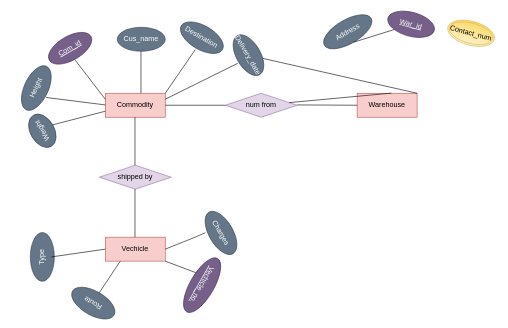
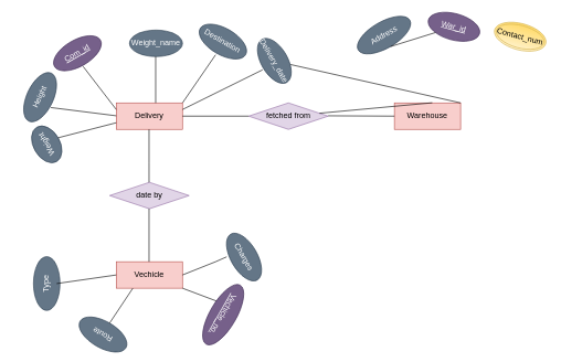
- <mxCell id="8" value="Cus_name" style="ellipse;whiteSpace=wrap;html=1;align=center;fillColor=#647687;fontColor=#ffffff;strokeColor=#314354;" parent="1" vertex="1"><mxGeometry x="195" y="45" width="80" height="40" as="geometry" /></mxCell>
+ <mxCell id="8" value="Weight_name" style="ellipse;whiteSpace=wrap;html=1;align=center;fillColor=#647687;fontColor=#ffffff;strokeColor=#314354;" parent="1" vertex="1"><mxGeometry x="195" y="45" width="80" height="40" as="geometry" /></mxCell>
- <mxCell id="2" value="Commodity" style="whiteSpace=wrap;html=1;align=center;fillColor=#f8cecc;strokeColor=#b85450;" parent="1" vertex="1"><mxGeometry x="175" y="155" width="100" height="40" as="geometry" /></mxCell>
+ <mxCell id="2" value="Delivery" style="whiteSpace=wrap;html=1;align=center;fillColor=#f8cecc;strokeColor=#b85450;" parent="1" vertex="1"><mxGeometry x="175" y="155" width="100" height="40" as="geometry" /></mxCell>
- <mxCell id="3" value="num from" style="shape=rhombus;perimeter=rhombusPerimeter;whiteSpace=wrap;html=1;align=center;fillColor=#e1d5e7;strokeColor=#9673a6;" parent="1" vertex="1"><mxGeometry x="375" y="155" width="120" height="40" as="geometry" /></mxCell>
+ <mxCell id="3" value="fetched from" style="shape=rhombus;perimeter=rhombusPerimeter;whiteSpace=wrap;html=1;align=center;fillColor=#e1d5e7;strokeColor=#9673a6;" parent="1" vertex="1"><mxGeometry x="375" y="155" width="120" height="40" as="geometry" /></mxCell>
- <mxCell id="5" value="shipped by" style="shape=rhombus;perimeter=rhombusPerimeter;whiteSpace=wrap;html=1;align=center;fillColor=#e1d5e7;strokeColor=#9673a6;" parent="1" vertex="1"><mxGeometry x="165" y="275" width="120" height="40" as="geometry" /></mxCell>
+ <mxCell id="5" value="date by" style="shape=rhombus;perimeter=rhombusPerimeter;whiteSpace=wrap;html=1;align=center;fillColor=#e1d5e7;strokeColor=#9673a6;" parent="1" vertex="1"><mxGeometry x="165" y="275" width="120" height="40" as="geometry" /></mxCell>
